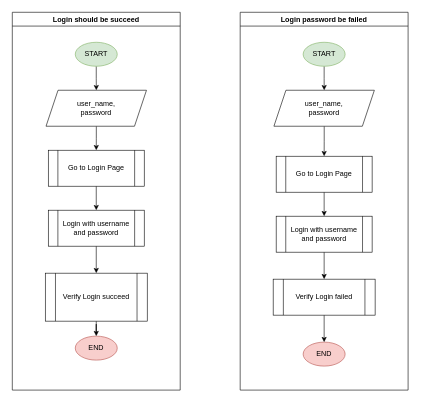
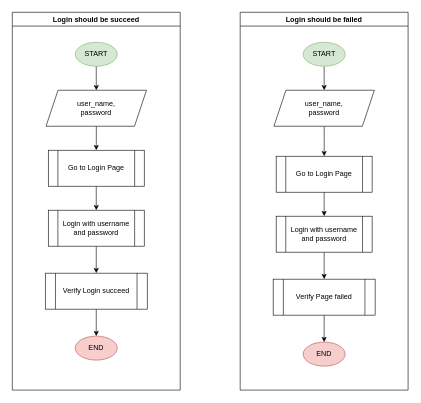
- <mxCell id="14" value="Login password be failed" style="swimlane;" parent="1" vertex="1"><mxGeometry x="400" y="20" width="280" height="630" as="geometry" /></mxCell>
+ <mxCell id="14" value="Login should be failed" style="swimlane;" parent="1" vertex="1"><mxGeometry x="400" y="20" width="280" height="630" as="geometry" /></mxCell>
- <mxCell id="13" value="Verify Login succeed" style="shape=process;whiteSpace=wrap;html=1;backgroundOutline=1;" vertex="1" parent="2"><mxGeometry x="55" y="435" width="170" height="80" as="geometry" /></mxCell>
+ <mxCell id="13" value="Verify Login succeed" style="shape=process;whiteSpace=wrap;html=1;backgroundOutline=1;" vertex="1" parent="2"><mxGeometry x="55" y="435" width="170" height="60" as="geometry" /></mxCell>
- <mxCell id="25" value="Verify Login failed" style="shape=process;whiteSpace=wrap;html=1;backgroundOutline=1;" vertex="1" parent="14"><mxGeometry x="55" y="445" width="170" height="60" as="geometry" /></mxCell>
+ <mxCell id="25" value="Verify Page failed" style="shape=process;whiteSpace=wrap;html=1;backgroundOutline=1;" vertex="1" parent="14"><mxGeometry x="55" y="445" width="170" height="60" as="geometry" /></mxCell>
